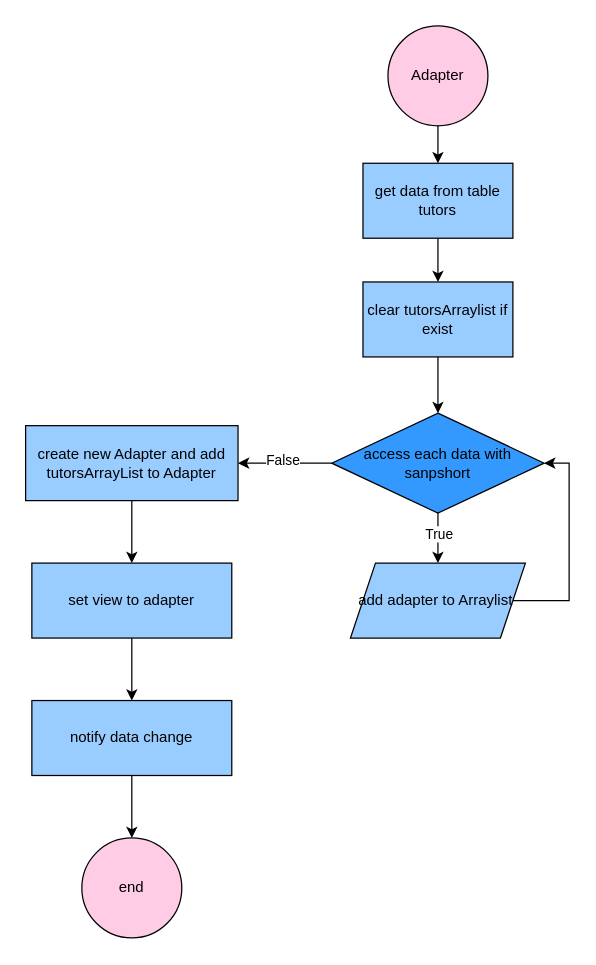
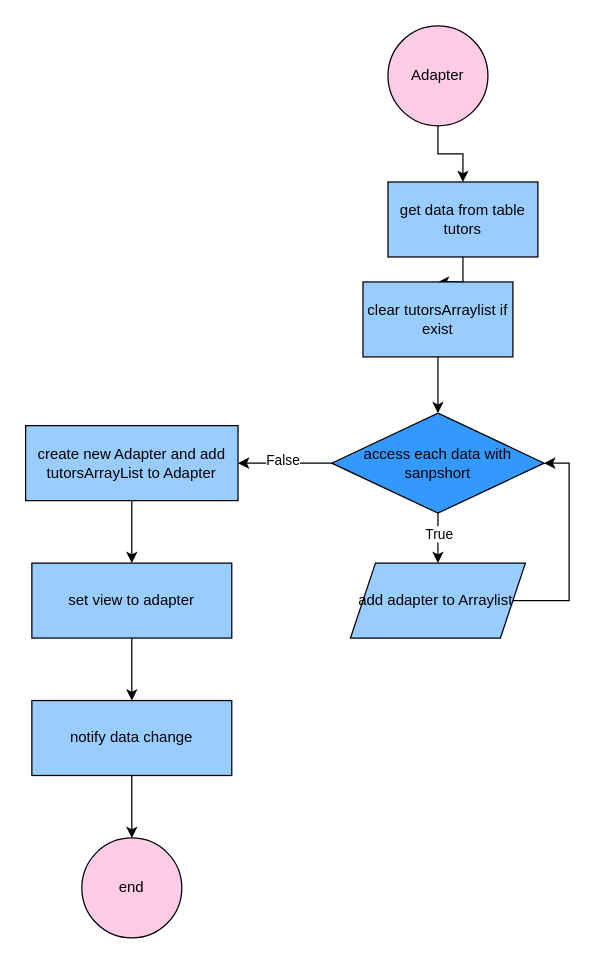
- <mxCell id="5" value="get data from table tutors" style="rounded=0;whiteSpace=wrap;html=1;fillColor=#99CCFF;" vertex="1" parent="1"><mxGeometry x="290" y="130" width="120" height="60" as="geometry" /></mxCell>
+ <mxCell id="5" value="get data from table tutors" style="rounded=0;whiteSpace=wrap;html=1;fillColor=#99CCFF;" vertex="1" parent="1"><mxGeometry x="310" y="145" width="120" height="60" as="geometry" /></mxCell>
